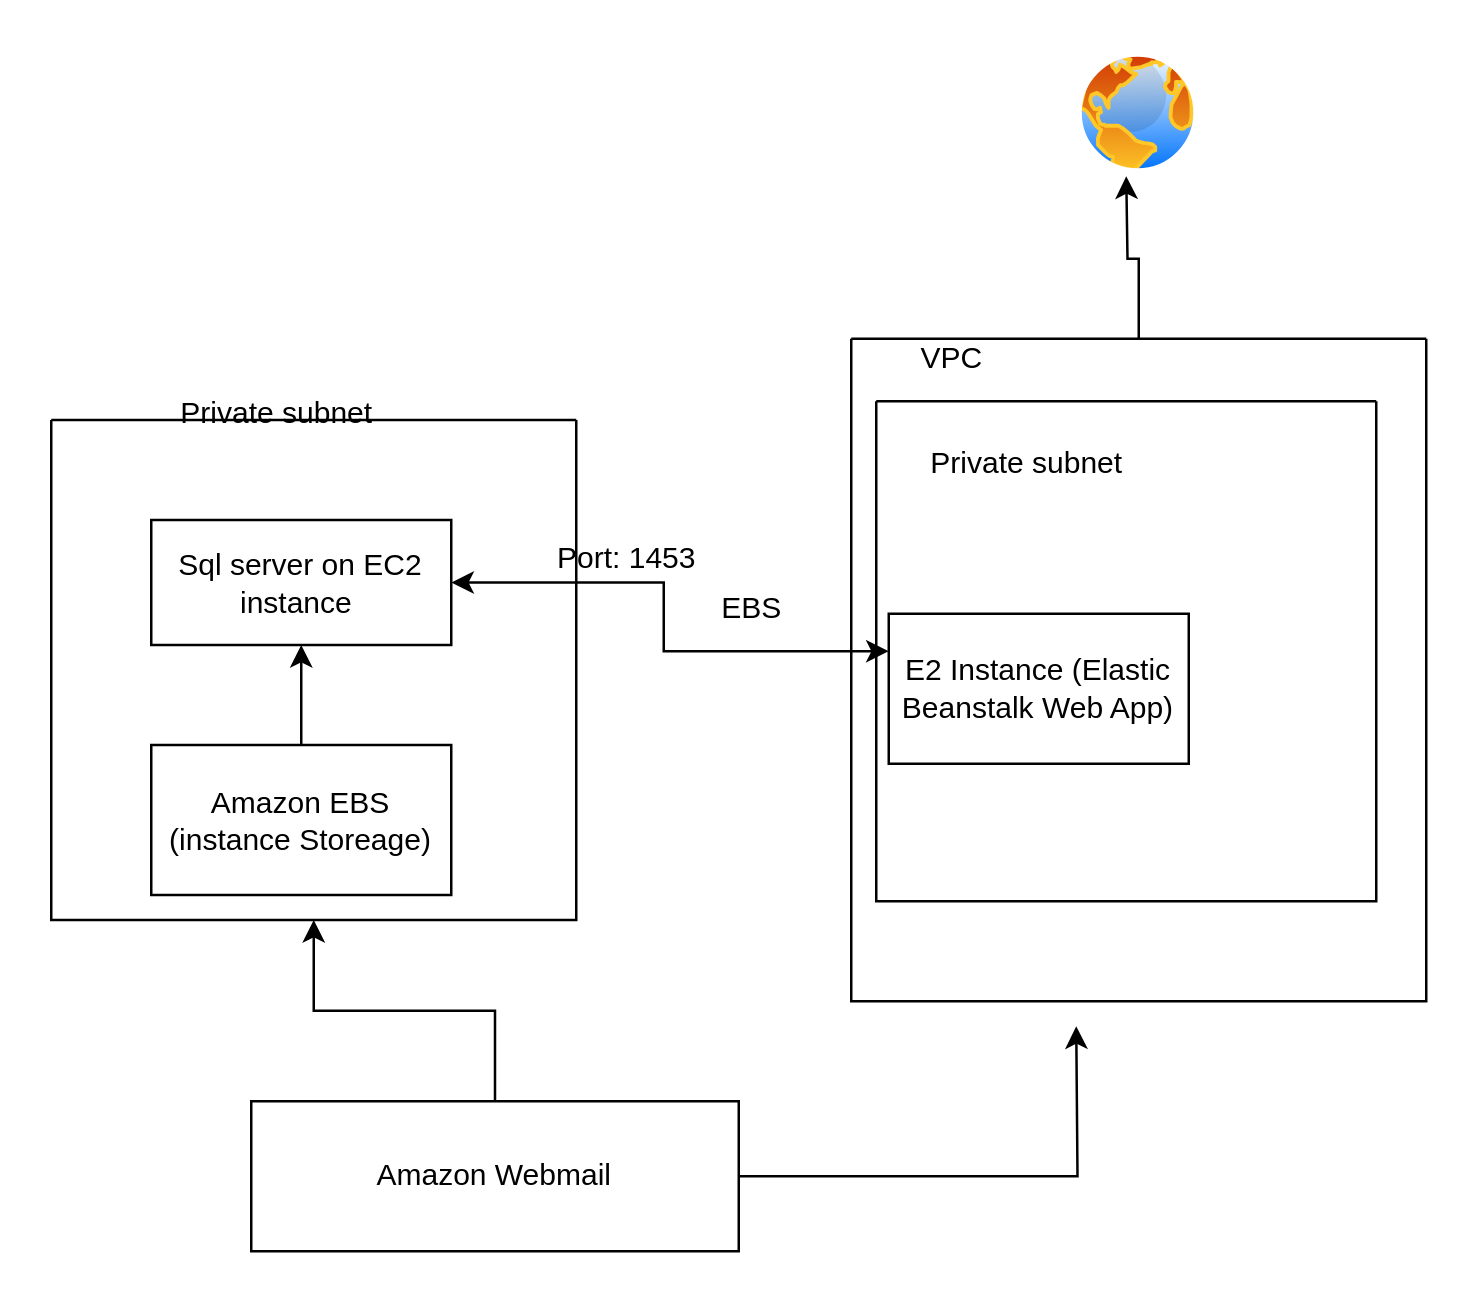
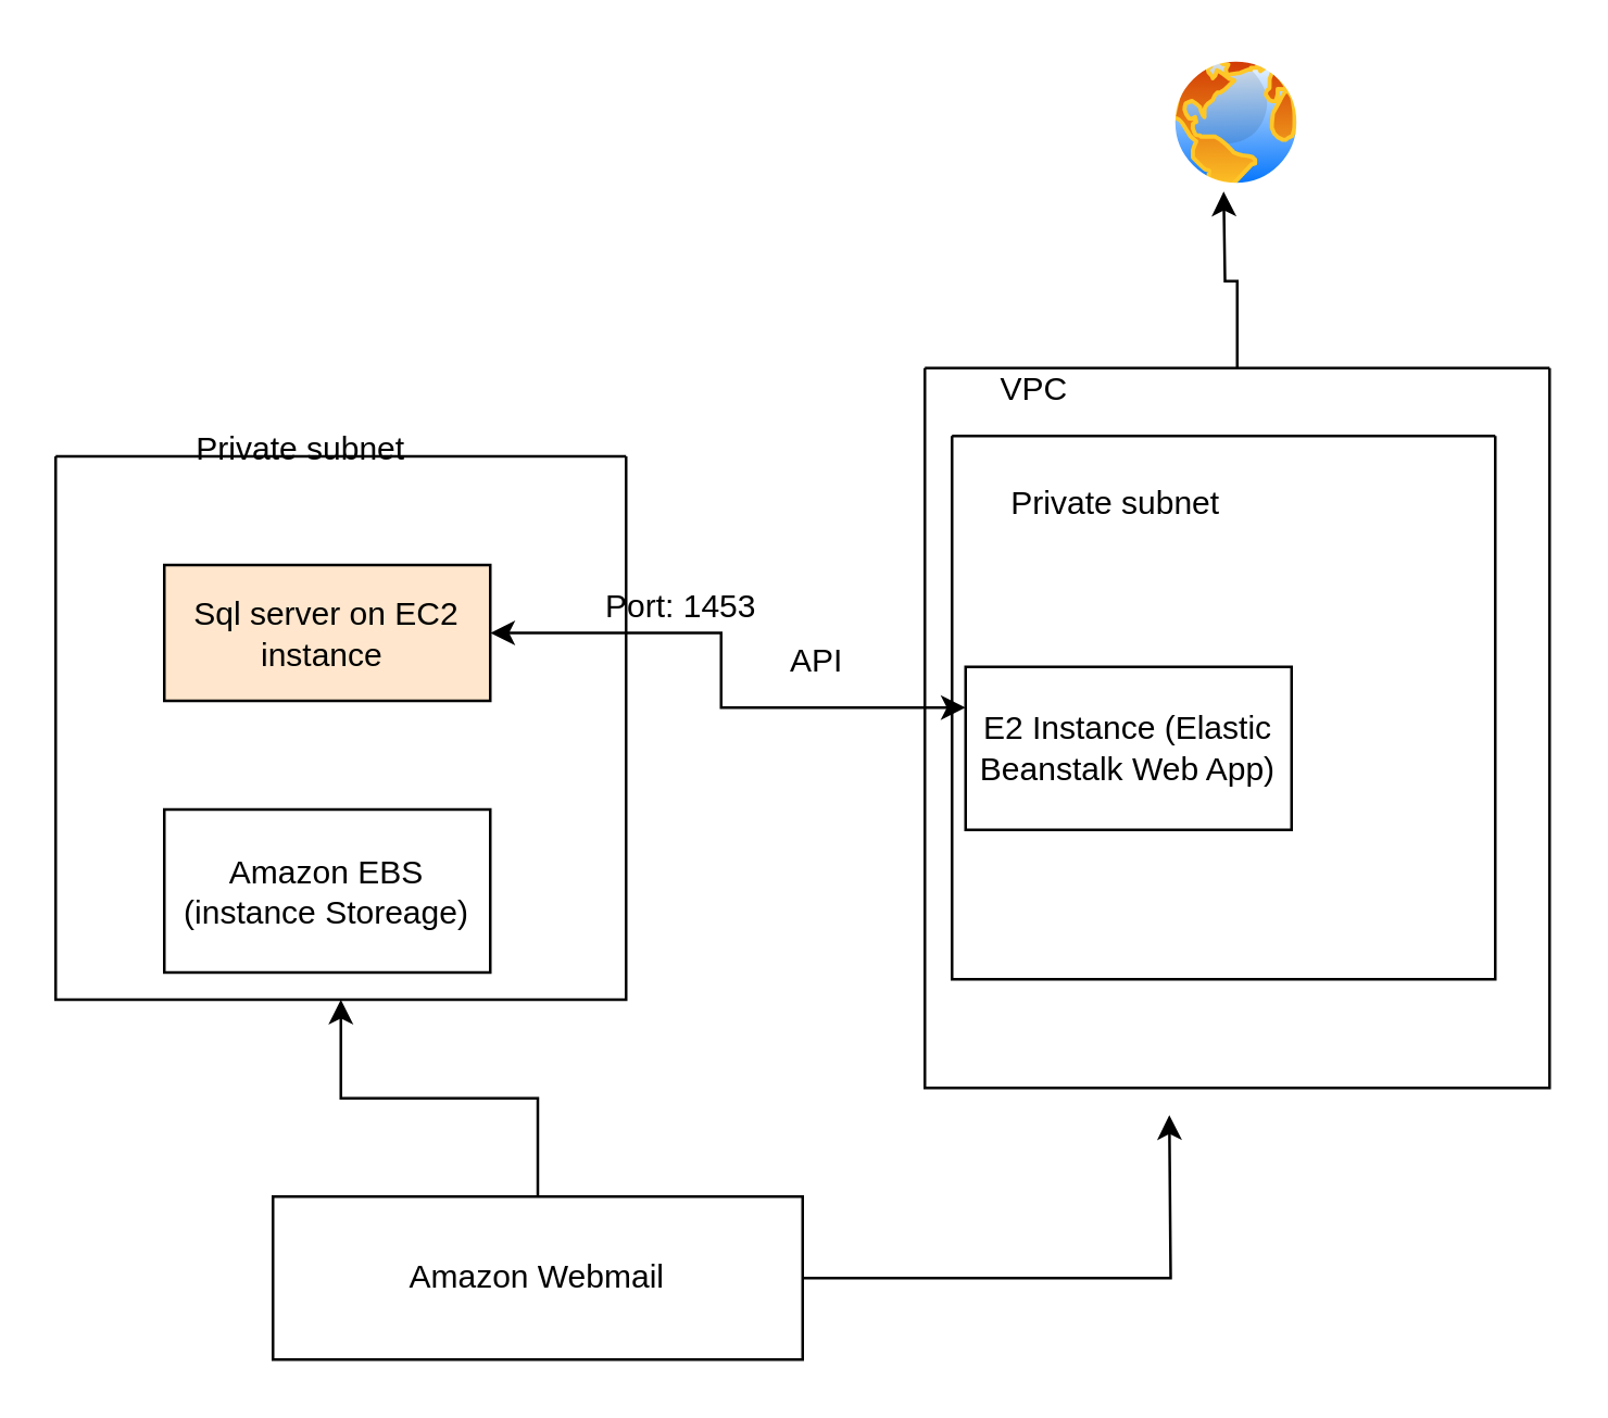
- <mxCell id="3" value="Sql server on EC2 instance&amp;nbsp;" style="rounded=0;whiteSpace=wrap;html=1;" vertex="1" parent="2"><mxGeometry x="40" y="40" width="120" height="50" as="geometry" /></mxCell>
+ <mxCell id="3" value="Sql server on EC2 instance&amp;nbsp;" style="rounded=0;whiteSpace=wrap;html=1;fillColor=#ffe6cc;" vertex="1" parent="2"><mxGeometry x="40" y="40" width="120" height="50" as="geometry" /></mxCell>
- <mxCell id="19" value="EBS" style="text;html=1;align=center;verticalAlign=middle;resizable=0;points=[];autosize=1;strokeColor=none;fillColor=none;" vertex="1" parent="1"><mxGeometry x="280" y="228" width="40" height="30" as="geometry" /></mxCell>
+ <mxCell id="19" value="API" style="text;html=1;align=center;verticalAlign=middle;resizable=0;points=[];autosize=1;strokeColor=none;fillColor=none;" vertex="1" parent="1"><mxGeometry x="280" y="228" width="40" height="30" as="geometry" /></mxCell>
- <mxCell id="4" style="edgeStyle=orthogonalEdgeStyle;rounded=0;orthogonalLoop=1;jettySize=auto;html=1;exitX=0.5;exitY=0;exitDx=0;exitDy=0;entryX=0.5;entryY=1;entryDx=0;entryDy=0;" edge="1" parent="2" source="5" target="3"><mxGeometry relative="1" as="geometry" /></mxCell>
